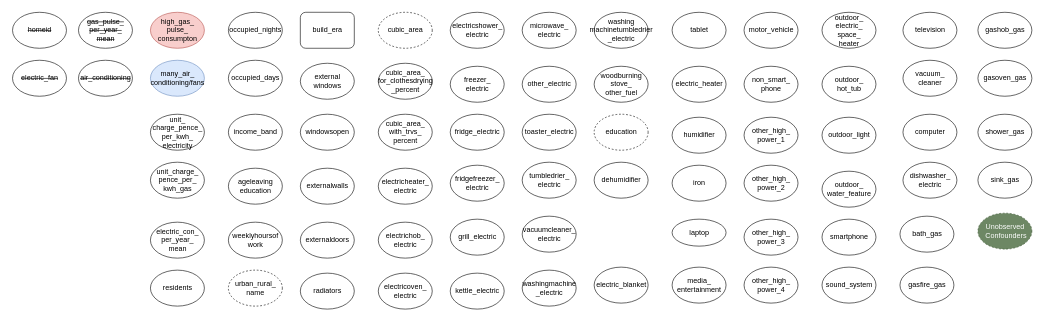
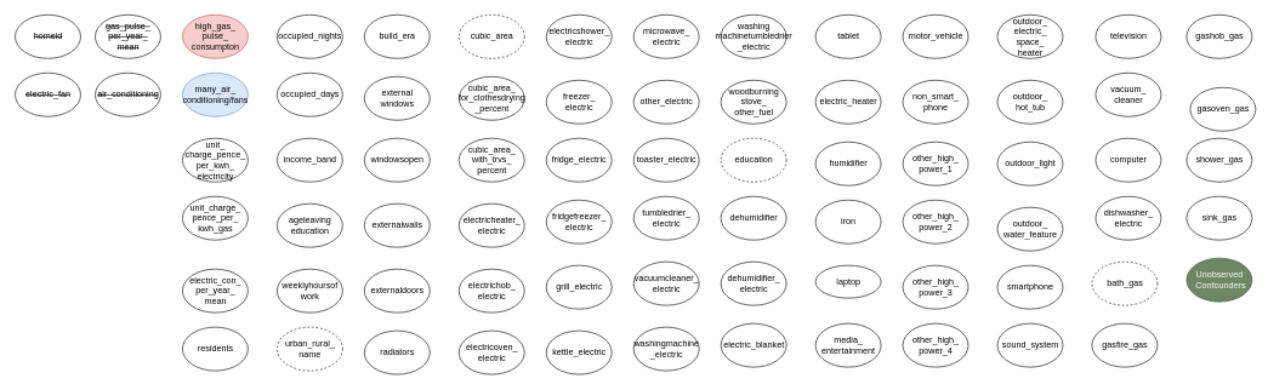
- <mxCell id="6" value="build_era" style="html=1;shadow=0;sketch=0;overflow=visible;rounded=1;" parent="1" vertex="1"><mxGeometry x="500" y="20" width="90" height="60" as="geometry" /></mxCell>
+ <mxCell id="6" value="build_era" style="ellipse;html=1;shadow=0;sketch=0;overflow=visible;" parent="1" vertex="1"><mxGeometry x="500" y="20" width="90" height="60" as="geometry" /></mxCell>
- <mxCell id="71" value="gasoven_gas" style="ellipse;html=1;shadow=0;sketch=0;overflow=visible;" parent="1" vertex="1"><mxGeometry x="1630" y="100" width="90" height="60" as="geometry" /></mxCell>
+ <mxCell id="71" value="gasoven_gas" style="ellipse;html=1;shadow=0;sketch=0;overflow=visible;" parent="1" vertex="1"><mxGeometry x="1635" y="120" width="90" height="60" as="geometry" /></mxCell>
- <mxCell id="65" value="Unobserved&lt;br&gt;&amp;nbsp;Confounders" style="ellipse;html=1;shadow=0;sketch=0;overflow=visible;fillColor=#6d8764;strokeColor=#3A5431;fontColor=#ffffff;dashed=1;" parent="1" vertex="1"><mxGeometry x="1630" y="355" width="90" height="60" as="geometry" /></mxCell>
+ <mxCell id="65" value="Unobserved&lt;br&gt;&amp;nbsp;Confounders" style="ellipse;html=1;shadow=0;sketch=0;overflow=visible;fillColor=#6d8764;strokeColor=#3A5431;fontColor=#ffffff;" parent="1" vertex="1"><mxGeometry x="1630" y="355" width="90" height="60" as="geometry" /></mxCell>
+ <mxCell id="32" value="dehumidifier_&lt;br&gt;electric" style="ellipse;html=1;shadow=0;sketch=0;overflow=visible;" parent="1" vertex="1"><mxGeometry x="990" y="360" width="90" height="60" as="geometry" /></mxCell>
- <mxCell id="68" value="bath_gas" style="ellipse;html=1;shadow=0;sketch=0;overflow=visible;" parent="1" vertex="1"><mxGeometry x="1500" y="360" width="90" height="60" as="geometry" /></mxCell>
+ <mxCell id="68" value="bath_gas" style="ellipse;html=1;shadow=0;sketch=0;overflow=visible;dashed=1;" parent="1" vertex="1"><mxGeometry x="1500" y="360" width="90" height="60" as="geometry" /></mxCell>
